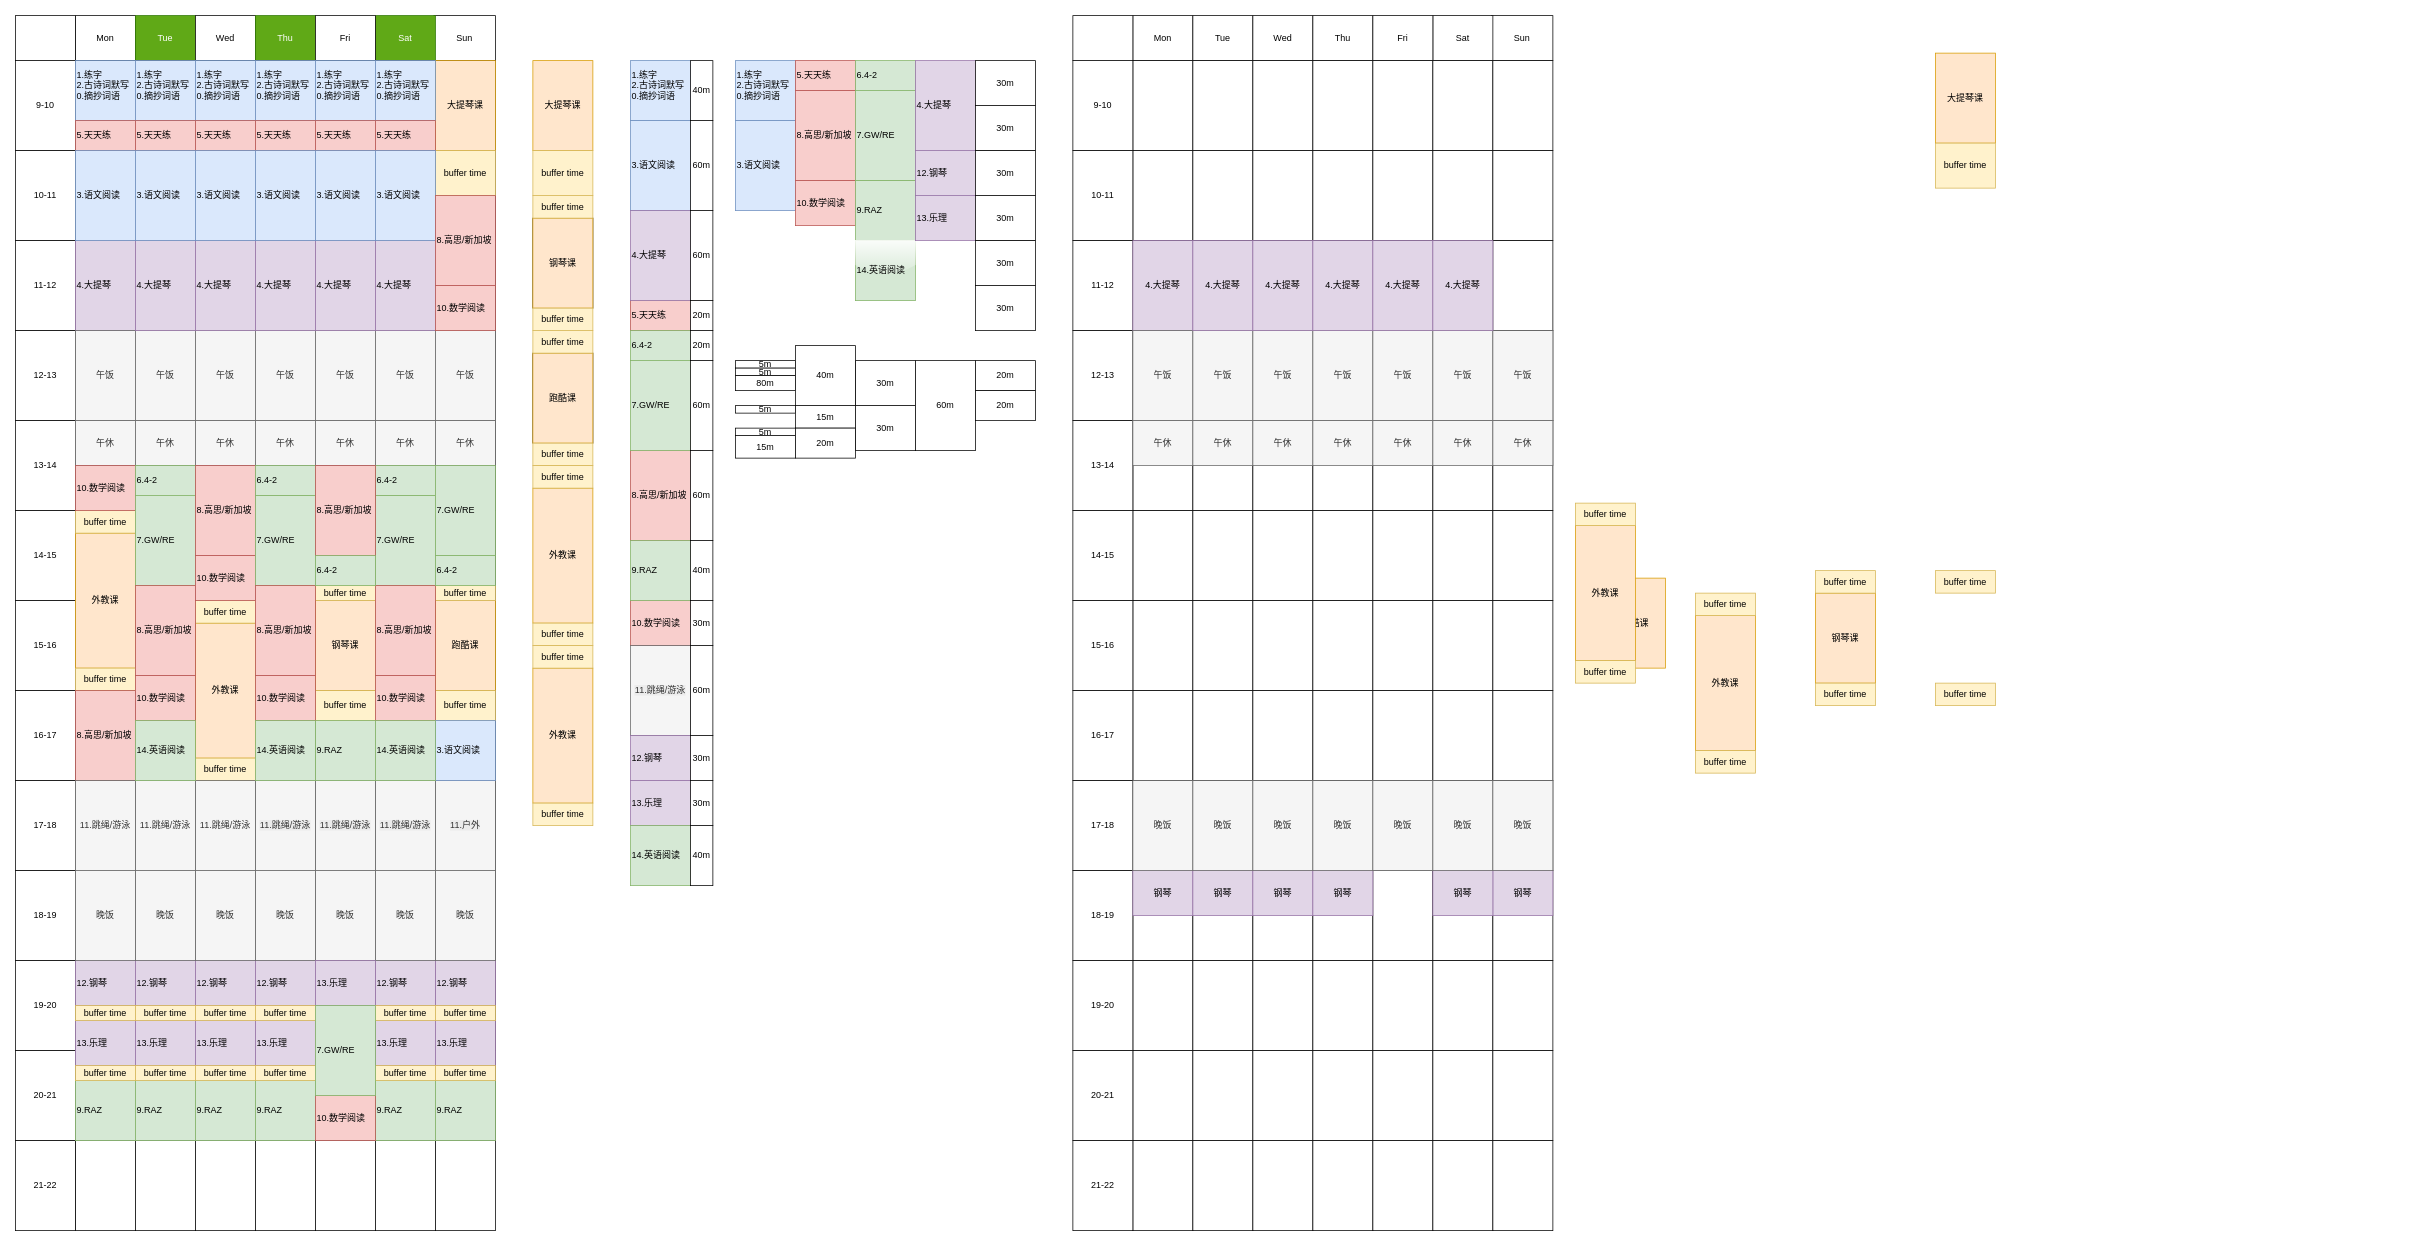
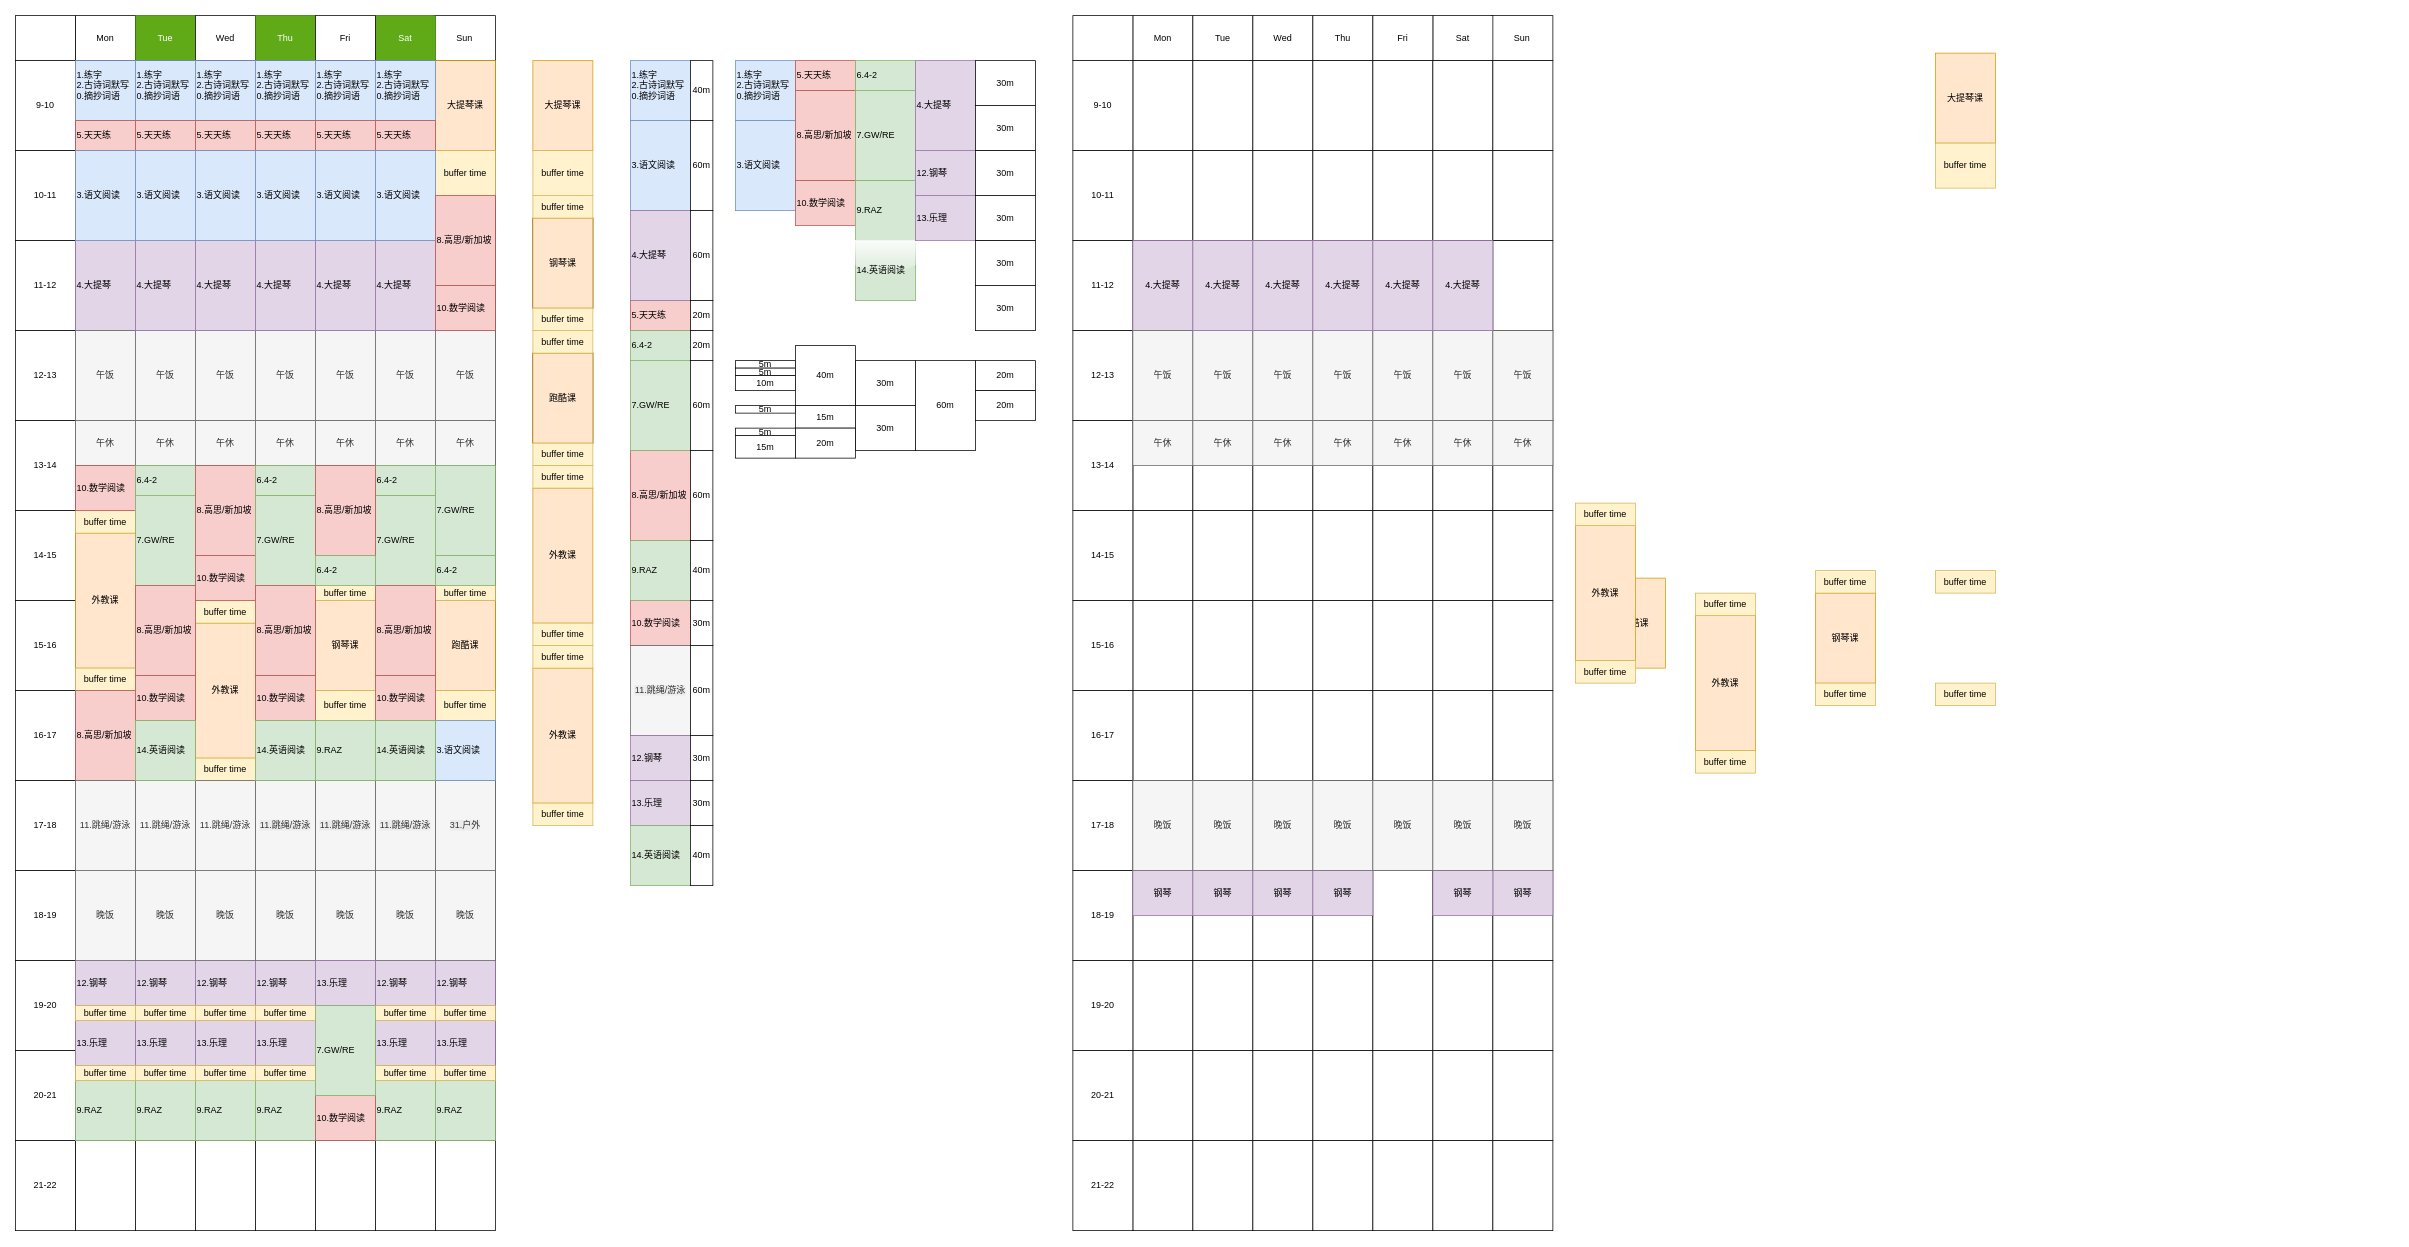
- <mxCell id="437" value="80m" style="rounded=0;whiteSpace=wrap;html=1;" vertex="1" parent="1"><mxGeometry x="980" y="500" width="80" height="20" as="geometry" /></mxCell>
+ <mxCell id="437" value="10m" style="rounded=0;whiteSpace=wrap;html=1;" vertex="1" parent="1"><mxGeometry x="980" y="500" width="80" height="20" as="geometry" /></mxCell>
- <mxCell id="192" value="&lt;span style=&quot;color: rgb(51, 51, 51); font-family: Helvetica; font-size: 12px; font-style: normal; font-variant-ligatures: normal; font-variant-caps: normal; font-weight: 400; letter-spacing: normal; orphans: 2; text-align: center; text-indent: 0px; text-transform: none; widows: 2; word-spacing: 0px; -webkit-text-stroke-width: 0px; white-space: normal; background-color: rgb(236, 236, 236); text-decoration-thickness: initial; text-decoration-style: initial; text-decoration-color: initial; display: inline !important; float: none;&quot;&gt;11.户外&lt;/span&gt;" style="rounded=0;whiteSpace=wrap;html=1;fillColor=#f5f5f5;fontColor=#333333;strokeColor=#666666;" vertex="1" parent="10"><mxGeometry x="560" y="1020" width="80" height="120" as="geometry" /></mxCell>
+ <mxCell id="192" value="&lt;span style=&quot;color: rgb(51, 51, 51); font-family: Helvetica; font-size: 12px; font-style: normal; font-variant-ligatures: normal; font-variant-caps: normal; font-weight: 400; letter-spacing: normal; orphans: 2; text-align: center; text-indent: 0px; text-transform: none; widows: 2; word-spacing: 0px; -webkit-text-stroke-width: 0px; white-space: normal; background-color: rgb(236, 236, 236); text-decoration-thickness: initial; text-decoration-style: initial; text-decoration-color: initial; display: inline !important; float: none;&quot;&gt;31.户外&lt;/span&gt;" style="rounded=0;whiteSpace=wrap;html=1;fillColor=#f5f5f5;fontColor=#333333;strokeColor=#666666;" vertex="1" parent="10"><mxGeometry x="560" y="1020" width="80" height="120" as="geometry" /></mxCell>
